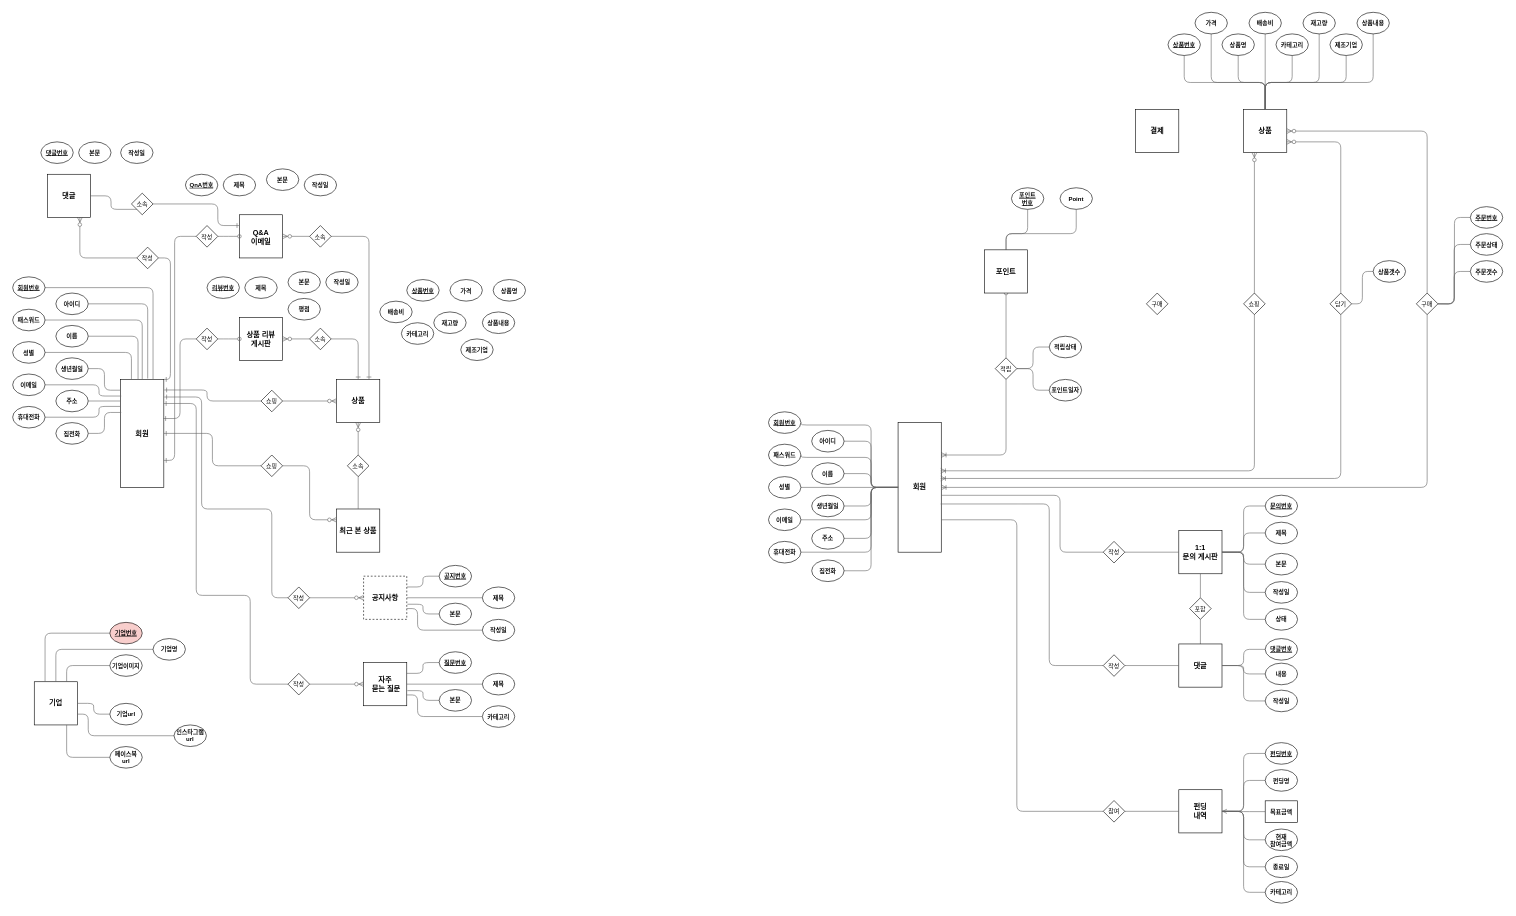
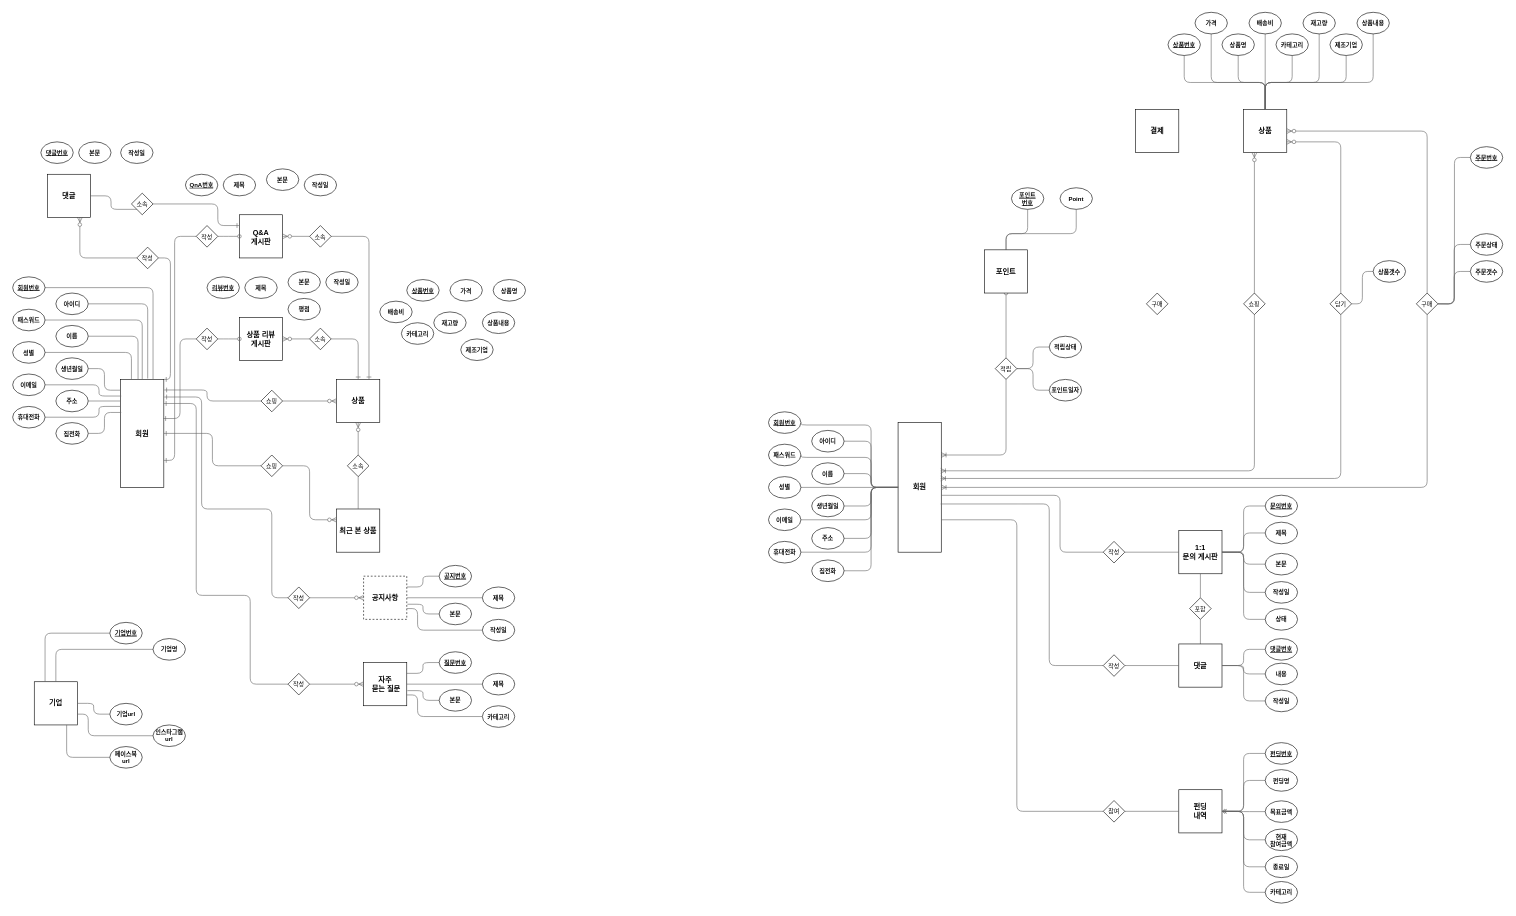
- <mxCell id="217" value="주문번호" style="ellipse;whiteSpace=wrap;html=1;fontSize=10;fontStyle=5" parent="1" vertex="1"><mxGeometry x="2450" y="344" width="54" height="36" as="geometry" /></mxCell>
+ <mxCell id="217" value="주문번호" style="ellipse;whiteSpace=wrap;html=1;fontSize=10;fontStyle=5" parent="1" vertex="1"><mxGeometry x="2450" y="244" width="54" height="36" as="geometry" /></mxCell>
- <mxCell id="92" value="Q&amp;amp;A&lt;br&gt;이메일" style="rounded=0;whiteSpace=wrap;html=1;fontStyle=1" parent="1" vertex="1"><mxGeometry x="398" y="357.5" width="72" height="72" as="geometry" /></mxCell>
+ <mxCell id="92" value="Q&amp;amp;A&lt;br&gt;게시판" style="rounded=0;whiteSpace=wrap;html=1;fontStyle=1" parent="1" vertex="1"><mxGeometry x="398" y="357.5" width="72" height="72" as="geometry" /></mxCell>
- <mxCell id="66" value="기업번호" style="ellipse;whiteSpace=wrap;html=1;fontSize=10;fontStyle=5;fillColor=#f8cecc;" parent="1" vertex="1"><mxGeometry x="182" y="1037" width="54" height="36" as="geometry" /></mxCell>
+ <mxCell id="66" value="기업번호" style="ellipse;whiteSpace=wrap;html=1;fontSize=10;fontStyle=5" parent="1" vertex="1"><mxGeometry x="182" y="1037" width="54" height="36" as="geometry" /></mxCell>
- <mxCell id="67" style="edgeStyle=orthogonalEdgeStyle;rounded=1;orthogonalLoop=1;jettySize=auto;html=1;exitX=0;exitY=0.5;exitDx=0;exitDy=0;entryX=0.75;entryY=0;entryDx=0;entryDy=0;endArrow=none;endFill=0;strokeColor=#666666;fontSize=10;" parent="1" source="68" target="60" edge="1"><mxGeometry relative="1" as="geometry" /></mxCell>
- <mxCell id="68" value="기업이미지" style="ellipse;whiteSpace=wrap;html=1;fontSize=10;fontStyle=1" parent="1" vertex="1"><mxGeometry x="182" y="1091" width="54" height="36" as="geometry" /></mxCell>
- <mxCell id="64" value="인스타그램url" style="ellipse;whiteSpace=wrap;html=1;fontSize=10;fontStyle=1" parent="1" vertex="1"><mxGeometry x="289" y="1208" width="54" height="36" as="geometry" /></mxCell>
+ <mxCell id="64" value="인스타그램url" style="ellipse;whiteSpace=wrap;html=1;fontSize=10;fontStyle=1" parent="1" vertex="1"><mxGeometry x="254" y="1208" width="54" height="36" as="geometry" /></mxCell>
- <mxCell id="209" value="" style="edgeStyle=orthogonalEdgeStyle;rounded=1;orthogonalLoop=1;jettySize=auto;html=1;startArrow=none;startFill=0;endArrow=none;endFill=0;strokeColor=#666666;fontSize=10;" parent="1" source="210" target="120" edge="1"><mxGeometry relative="1" as="geometry" /></mxCell>
+ <mxCell id="209" value="" style="edgeStyle=orthogonalEdgeStyle;rounded=1;orthogonalLoop=1;jettySize=auto;html=1;startArrow=none;startFill=0;endArrow=diamond;endFill=0;strokeColor=#666666;fontSize=10;" parent="1" source="210" target="120" edge="1"><mxGeometry relative="1" as="geometry" /></mxCell>
- <mxCell id="210" value="목표금액" style="whiteSpace=wrap;html=1;fontSize=10;fontStyle=1;rounded=0;" parent="1" vertex="1"><mxGeometry x="2108" y="1334.5" width="54" height="36" as="geometry" /></mxCell>
+ <mxCell id="210" value="목표금액" style="ellipse;whiteSpace=wrap;html=1;fontSize=10;fontStyle=1" parent="1" vertex="1"><mxGeometry x="2108" y="1334.5" width="54" height="36" as="geometry" /></mxCell>
